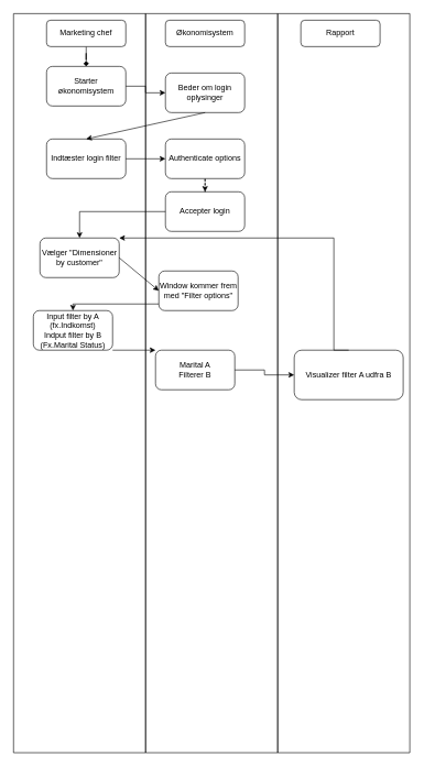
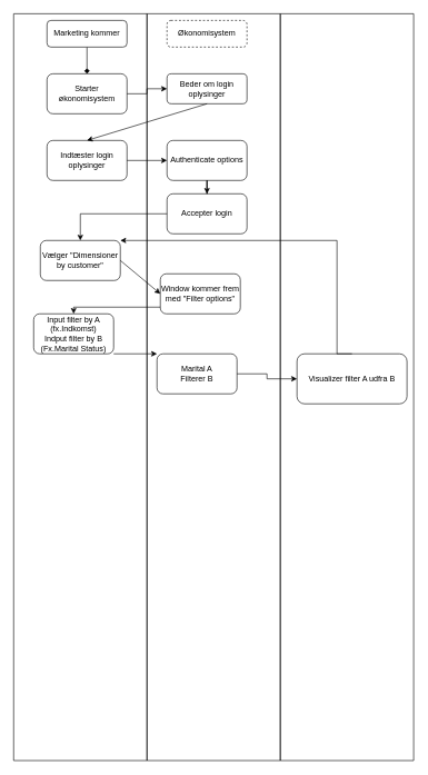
- <mxCell id="4" value="Marketing chef" style="rounded=1;whiteSpace=wrap;html=1;fontSize=12;glass=0;strokeWidth=1;shadow=0;" parent="2" vertex="1"><mxGeometry x="50" y="10" width="120" height="40" as="geometry" /></mxCell>
+ <mxCell id="4" value="Marketing kommer" style="rounded=1;whiteSpace=wrap;html=1;fontSize=12;glass=0;strokeWidth=1;shadow=0;" parent="2" vertex="1"><mxGeometry x="50" y="10" width="120" height="40" as="geometry" /></mxCell>
- <mxCell id="16" value="Økonomisystem" style="rounded=1;whiteSpace=wrap;html=1;fontSize=12;glass=0;strokeWidth=1;shadow=0;" vertex="1" parent="12"><mxGeometry x="30" y="10" width="120" height="40" as="geometry" /></mxCell>
+ <mxCell id="16" value="Økonomisystem" style="rounded=1;whiteSpace=wrap;html=1;fontSize=12;glass=0;strokeWidth=1;shadow=0;dashed=1;" vertex="1" parent="12"><mxGeometry x="30" y="10" width="120" height="40" as="geometry" /></mxCell>
- <mxCell id="10" value="Rapport" style="rounded=1;whiteSpace=wrap;html=1;fontSize=12;glass=0;strokeWidth=1;shadow=0;" vertex="1" parent="9"><mxGeometry x="35" y="10" width="120" height="40" as="geometry" /></mxCell>
- <mxCell id="6" value="Starter økonomisystem" style="rounded=1;whiteSpace=wrap;html=1;" vertex="1" parent="2"><mxGeometry x="50" y="80" width="120" height="60" as="geometry" /></mxCell>
+ <mxCell id="6" value="Starter økonomisystem" style="rounded=1;whiteSpace=wrap;html=1;" vertex="1" parent="2"><mxGeometry x="50" y="90" width="120" height="60" as="geometry" /></mxCell>
- <mxCell id="14" value="Beder om login oplysinger" style="rounded=1;whiteSpace=wrap;html=1;" vertex="1" parent="12"><mxGeometry x="30" y="90" width="120" height="60" as="geometry" /></mxCell>
+ <mxCell id="14" value="Beder om login oplysinger" style="rounded=1;whiteSpace=wrap;html=1;" vertex="1" parent="12"><mxGeometry x="30" y="90" width="120" height="45" as="geometry" /></mxCell>
- <mxCell id="7" value="Indtæster login filter" style="rounded=1;whiteSpace=wrap;html=1;" vertex="1" parent="2"><mxGeometry x="50" y="190" width="120" height="60" as="geometry" /></mxCell>
+ <mxCell id="7" value="Indtæster login oplysinger" style="rounded=1;whiteSpace=wrap;html=1;" vertex="1" parent="2"><mxGeometry x="50" y="190" width="120" height="60" as="geometry" /></mxCell>
- <mxCell id="18" value="" style="edgeStyle=orthogonalEdgeStyle;rounded=0;orthogonalLoop=1;jettySize=auto;html=1;dashed=1;" edge="1" parent="12" source="15" target="17"><mxGeometry relative="1" as="geometry" /></mxCell>
+ <mxCell id="18" value="" style="edgeStyle=orthogonalEdgeStyle;rounded=0;orthogonalLoop=1;jettySize=auto;html=1;" edge="1" parent="12" source="15" target="17"><mxGeometry relative="1" as="geometry" /></mxCell>
